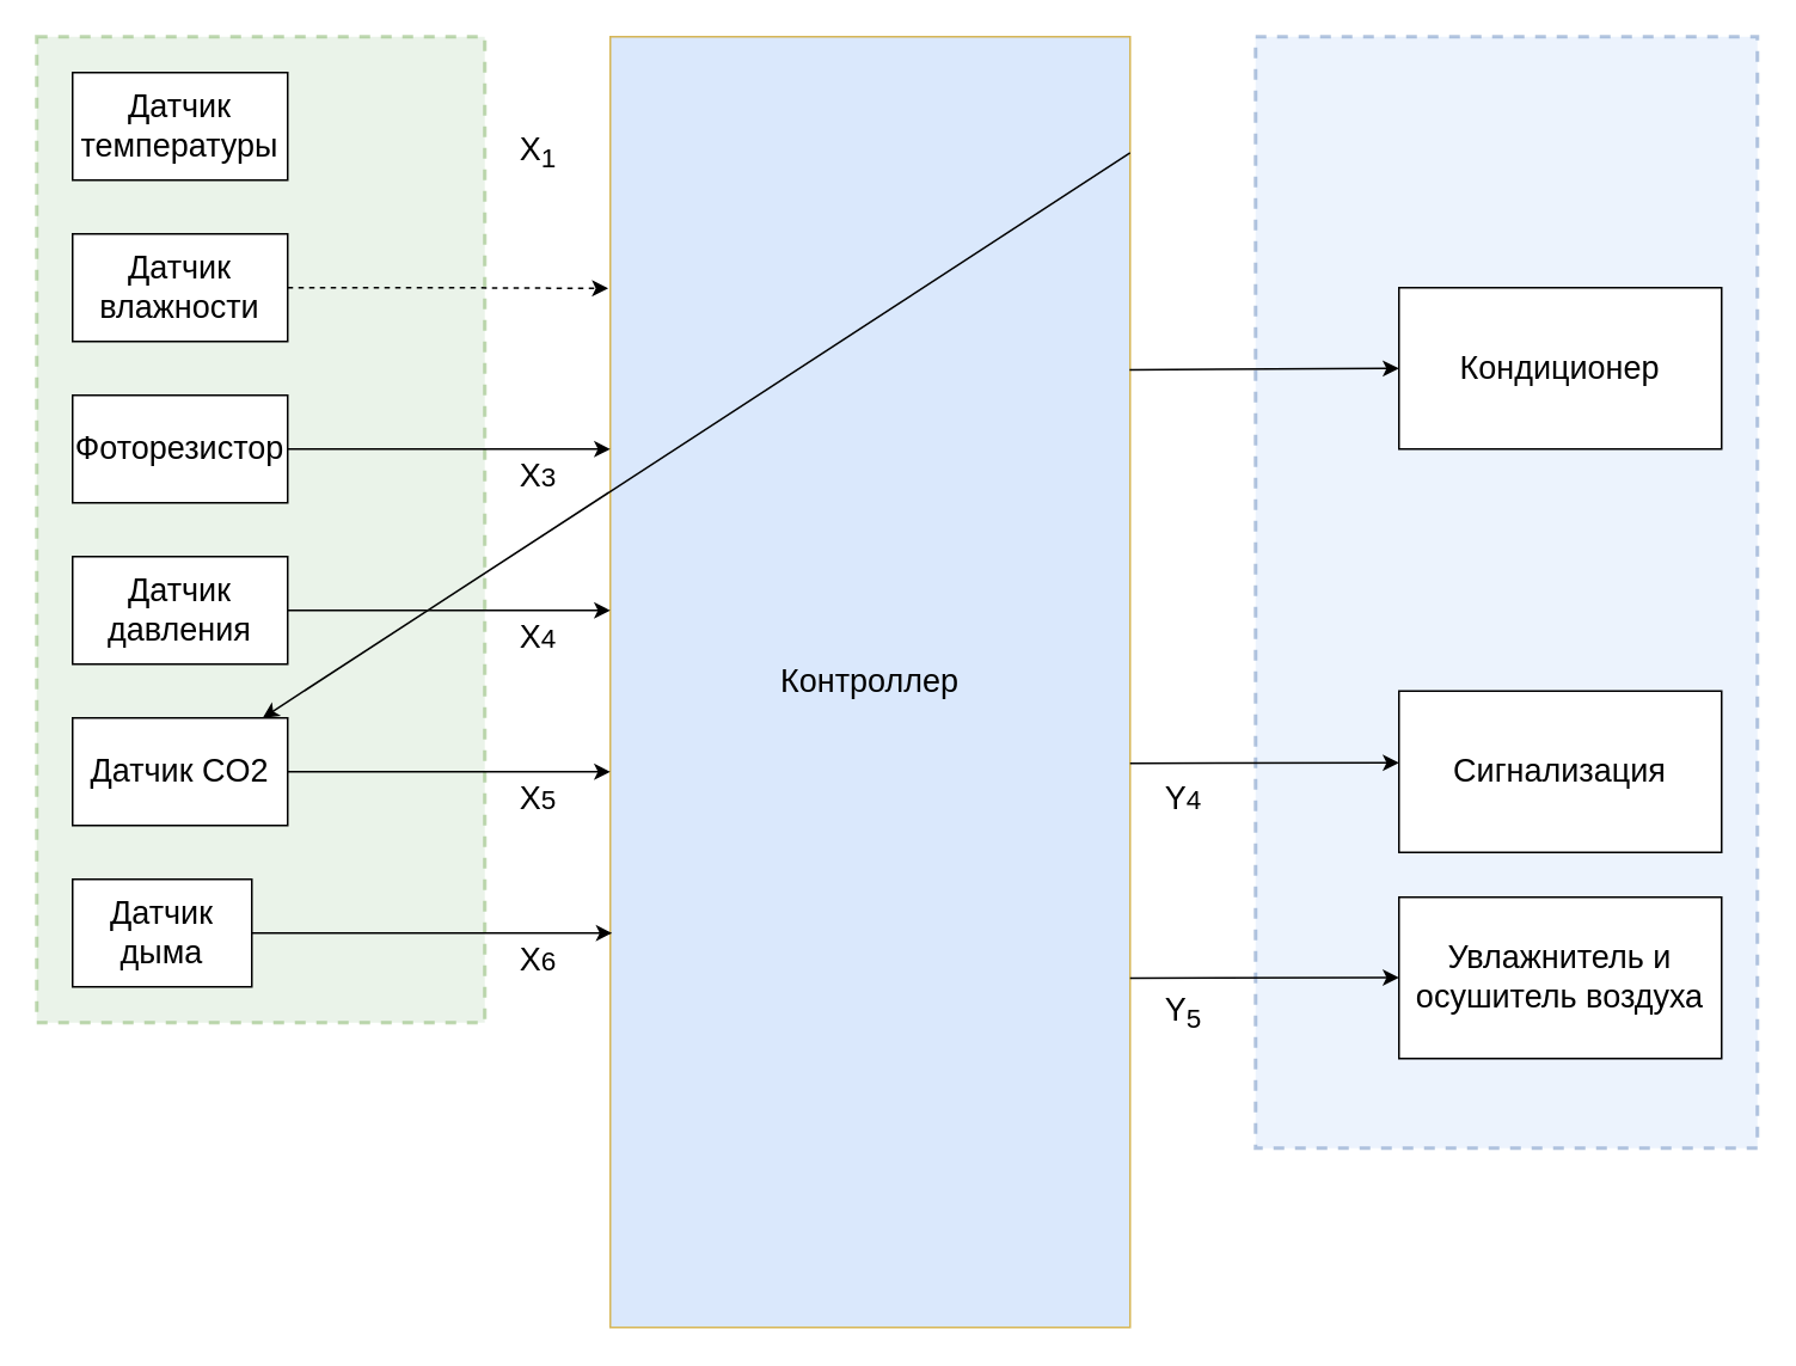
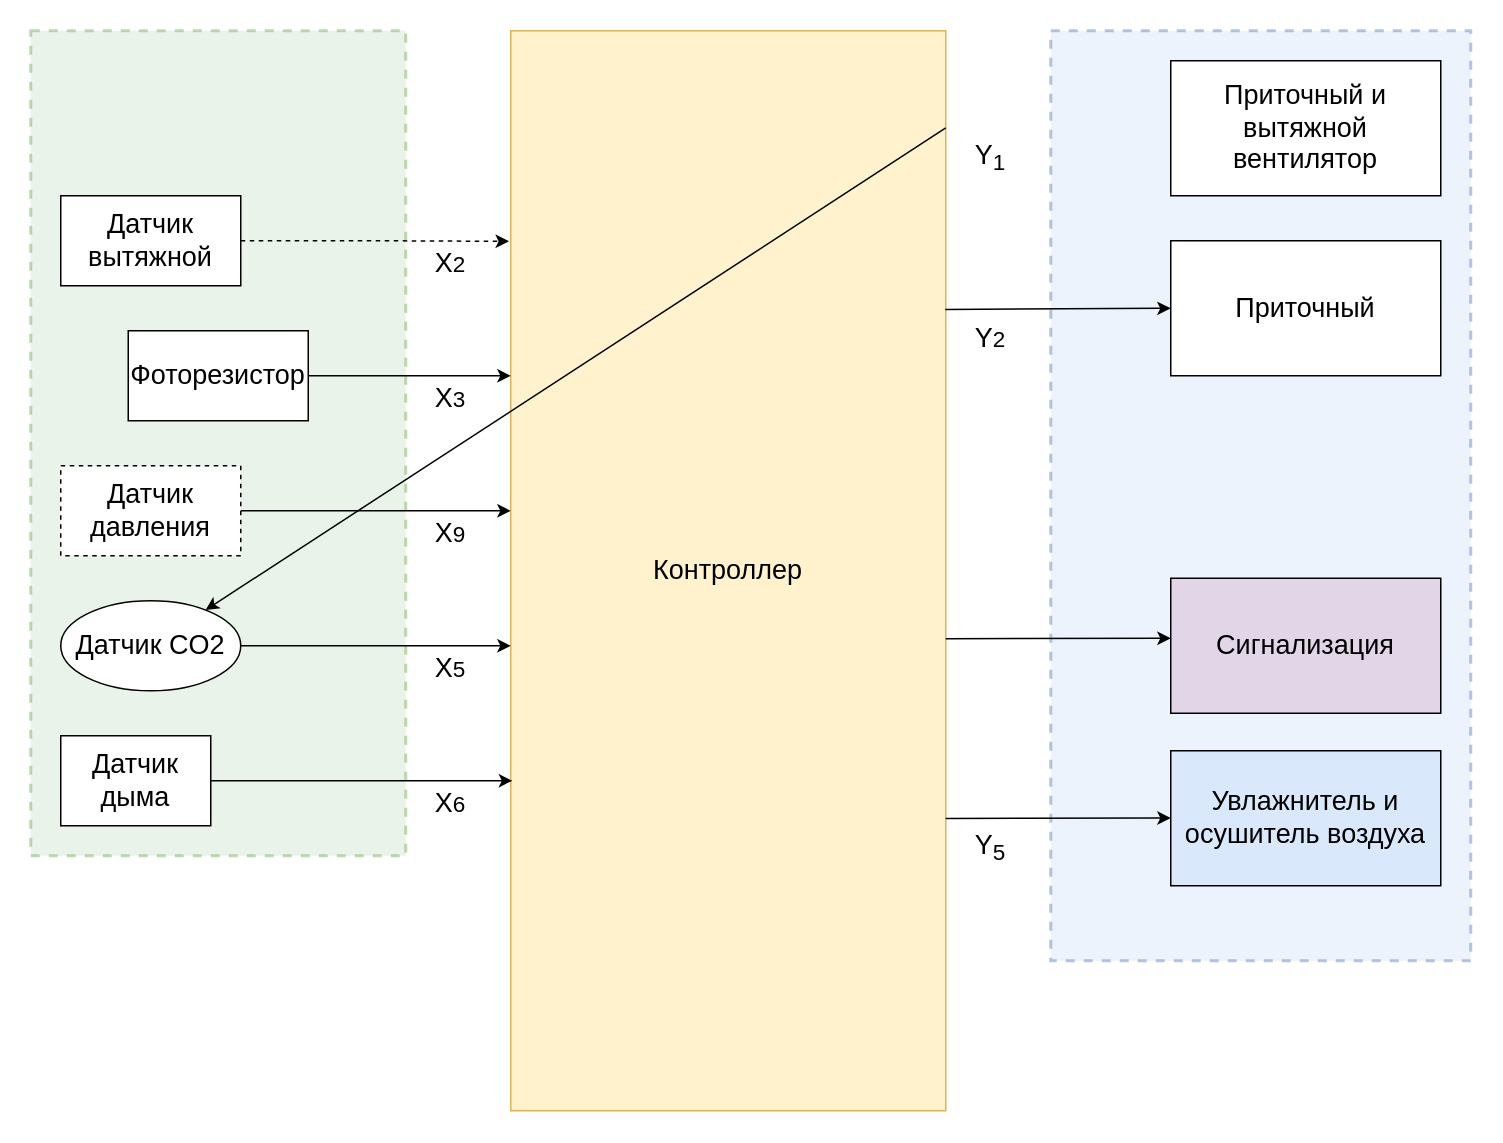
- <mxCell id="4" value="Датчик температуры" style="rounded=0;whiteSpace=wrap;html=1;fontSize=18;" vertex="1" parent="1"><mxGeometry x="40" y="40" width="120" height="60" as="geometry" /></mxCell>
- <mxCell id="24" value="X&lt;sub&gt;1&lt;/sub&gt;" style="text;html=1;strokeColor=none;fillColor=none;align=center;verticalAlign=middle;whiteSpace=wrap;rounded=0;dashed=1;strokeWidth=2;fontSize=18;opacity=50;" vertex="1" parent="1"><mxGeometry x="270" y="70" width="60" height="30" as="geometry" /></mxCell>
+ <mxCell id="16" value="Приточный и вытяжной вентилятор" style="rounded=0;whiteSpace=wrap;html=1;fontSize=18;" vertex="1" parent="1"><mxGeometry x="780" y="40" width="180" height="90" as="geometry" /></mxCell>
+ <mxCell id="30" value="&lt;span style=&quot;font-size: 18px;&quot;&gt;Y&lt;/span&gt;&lt;sub&gt;1&lt;/sub&gt;" style="text;html=1;strokeColor=none;fillColor=none;align=center;verticalAlign=middle;whiteSpace=wrap;rounded=0;dashed=1;strokeWidth=2;fontSize=18;opacity=50;" vertex="1" parent="1"><mxGeometry x="630" y="90" width="60" height="30" as="geometry" /></mxCell>
- <mxCell id="6" value="Датчик влажности" style="rounded=0;whiteSpace=wrap;html=1;fontSize=18;" vertex="1" parent="1"><mxGeometry x="40" y="130" width="120" height="60" as="geometry" /></mxCell>
+ <mxCell id="6" value="Датчик вытяжной" style="rounded=0;whiteSpace=wrap;html=1;fontSize=18;" vertex="1" parent="1"><mxGeometry x="40" y="130" width="120" height="60" as="geometry" /></mxCell>
+ <mxCell id="25" value="X&lt;span style=&quot;font-size: 15px;&quot;&gt;2&lt;/span&gt;" style="text;html=1;strokeColor=none;fillColor=none;align=center;verticalAlign=middle;whiteSpace=wrap;rounded=0;dashed=1;strokeWidth=2;fontSize=18;opacity=50;" vertex="1" parent="1"><mxGeometry x="270" y="160" width="60" height="30" as="geometry" /></mxCell>
- <mxCell id="23" value="Кондиционер" style="rounded=0;whiteSpace=wrap;html=1;fontSize=18;" vertex="1" parent="1"><mxGeometry x="780" y="160" width="180" height="90" as="geometry" /></mxCell>
+ <mxCell id="23" value="Приточный" style="rounded=0;whiteSpace=wrap;html=1;fontSize=18;" vertex="1" parent="1"><mxGeometry x="780" y="160" width="180" height="90" as="geometry" /></mxCell>
+ <mxCell id="31" value="&lt;span style=&quot;font-size: 18px;&quot;&gt;Y&lt;/span&gt;&lt;span style=&quot;font-size: 15px;&quot;&gt;2&lt;/span&gt;" style="text;html=1;strokeColor=none;fillColor=none;align=center;verticalAlign=middle;whiteSpace=wrap;rounded=0;dashed=1;strokeWidth=2;fontSize=18;opacity=50;" vertex="1" parent="1"><mxGeometry x="630" y="210" width="60" height="30" as="geometry" /></mxCell>
- <mxCell id="8" value="Фоторезистор" style="rounded=0;whiteSpace=wrap;html=1;fontSize=18;" vertex="1" parent="1"><mxGeometry x="40" y="220" width="120" height="60" as="geometry" /></mxCell>
+ <mxCell id="8" value="Фоторезистор" style="rounded=0;whiteSpace=wrap;html=1;fontSize=18;" vertex="1" parent="1"><mxGeometry x="85" y="220" width="120" height="60" as="geometry" /></mxCell>
- <mxCell id="10" value="Датчик давления" style="rounded=0;whiteSpace=wrap;html=1;fontSize=18;" vertex="1" parent="1"><mxGeometry x="40" y="310" width="120" height="60" as="geometry" /></mxCell>
+ <mxCell id="10" value="Датчик давления" style="rounded=0;whiteSpace=wrap;html=1;fontSize=18;dashed=1;" vertex="1" parent="1"><mxGeometry x="40" y="310" width="120" height="60" as="geometry" /></mxCell>
- <mxCell id="27" value="X&lt;span style=&quot;font-size: 15px;&quot;&gt;4&lt;/span&gt;" style="text;html=1;strokeColor=none;fillColor=none;align=center;verticalAlign=middle;whiteSpace=wrap;rounded=0;dashed=1;strokeWidth=2;fontSize=18;opacity=50;" vertex="1" parent="1"><mxGeometry x="270" y="340" width="60" height="30" as="geometry" /></mxCell>
+ <mxCell id="27" value="X&lt;span style=&quot;font-size: 15px;&quot;&gt;9&lt;/span&gt;" style="text;html=1;strokeColor=none;fillColor=none;align=center;verticalAlign=middle;whiteSpace=wrap;rounded=0;dashed=1;strokeWidth=2;fontSize=18;opacity=50;" vertex="1" parent="1"><mxGeometry x="270" y="340" width="60" height="30" as="geometry" /></mxCell>
- <mxCell id="3" value="&lt;font style=&quot;font-size: 18px;&quot;&gt;Контроллер&lt;/font&gt;" style="rounded=0;whiteSpace=wrap;html=1;fillColor=#dae8fc;strokeColor=#d6b656;" vertex="1" parent="1"><mxGeometry x="340" y="20" width="290" height="720" as="geometry" /></mxCell>
+ <mxCell id="3" value="&lt;font style=&quot;font-size: 18px;&quot;&gt;Контроллер&lt;/font&gt;" style="rounded=0;whiteSpace=wrap;html=1;fillColor=#fff2cc;strokeColor=#d6b656;" vertex="1" parent="1"><mxGeometry x="340" y="20" width="290" height="720" as="geometry" /></mxCell>
- <mxCell id="12" value="Датчик CO2" style="rounded=0;whiteSpace=wrap;html=1;fontSize=18;" vertex="1" parent="1"><mxGeometry x="40" y="400" width="120" height="60" as="geometry" /></mxCell>
+ <mxCell id="12" value="Датчик CO2" style="ellipse;whiteSpace=wrap;html=1;fontSize=18;" vertex="1" parent="1"><mxGeometry x="40" y="400" width="120" height="60" as="geometry" /></mxCell>
- <mxCell id="22" value="Сигнализация" style="rounded=0;whiteSpace=wrap;html=1;fontSize=18;" vertex="1" parent="1"><mxGeometry x="780" y="385" width="180" height="90" as="geometry" /></mxCell>
+ <mxCell id="22" value="Сигнализация" style="rounded=0;whiteSpace=wrap;html=1;fontSize=18;fillColor=#e1d5e7;" vertex="1" parent="1"><mxGeometry x="780" y="385" width="180" height="90" as="geometry" /></mxCell>
- <mxCell id="32" value="&lt;span style=&quot;font-size: 18px;&quot;&gt;Y&lt;/span&gt;&lt;span style=&quot;font-size: 15px;&quot;&gt;4&lt;/span&gt;" style="text;html=1;strokeColor=none;fillColor=none;align=center;verticalAlign=middle;whiteSpace=wrap;rounded=0;dashed=1;strokeWidth=2;fontSize=18;opacity=50;" vertex="1" parent="1"><mxGeometry x="630" y="430" width="60" height="30" as="geometry" /></mxCell>
- <mxCell id="17" value="Увлажнитель и осушитель воздуха" style="rounded=0;whiteSpace=wrap;html=1;fontSize=18;" vertex="1" parent="1"><mxGeometry x="780" y="500" width="180" height="90" as="geometry" /></mxCell>
+ <mxCell id="17" value="Увлажнитель и осушитель воздуха" style="rounded=0;whiteSpace=wrap;html=1;fontSize=18;fillColor=#dae8fc;" vertex="1" parent="1"><mxGeometry x="780" y="500" width="180" height="90" as="geometry" /></mxCell>
